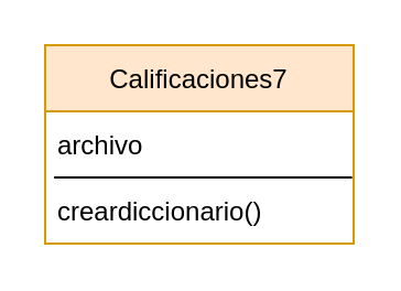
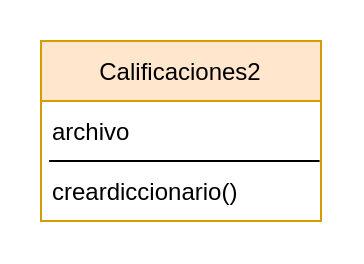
- <mxCell id="2" value="Calificaciones7" style="swimlane;fontStyle=0;childLayout=stackLayout;horizontal=1;startSize=30;horizontalStack=0;resizeParent=1;resizeParentMax=0;resizeLast=0;collapsible=1;marginBottom=0;fillColor=#ffe6cc;strokeColor=#d79b00;" vertex="1" parent="1"><mxGeometry x="20" y="20" width="140" height="90" as="geometry" /></mxCell>
+ <mxCell id="2" value="Calificaciones2" style="swimlane;fontStyle=0;childLayout=stackLayout;horizontal=1;startSize=30;horizontalStack=0;resizeParent=1;resizeParentMax=0;resizeLast=0;collapsible=1;marginBottom=0;fillColor=#ffe6cc;strokeColor=#d79b00;" vertex="1" parent="1"><mxGeometry x="20" y="20" width="140" height="90" as="geometry" /></mxCell>
